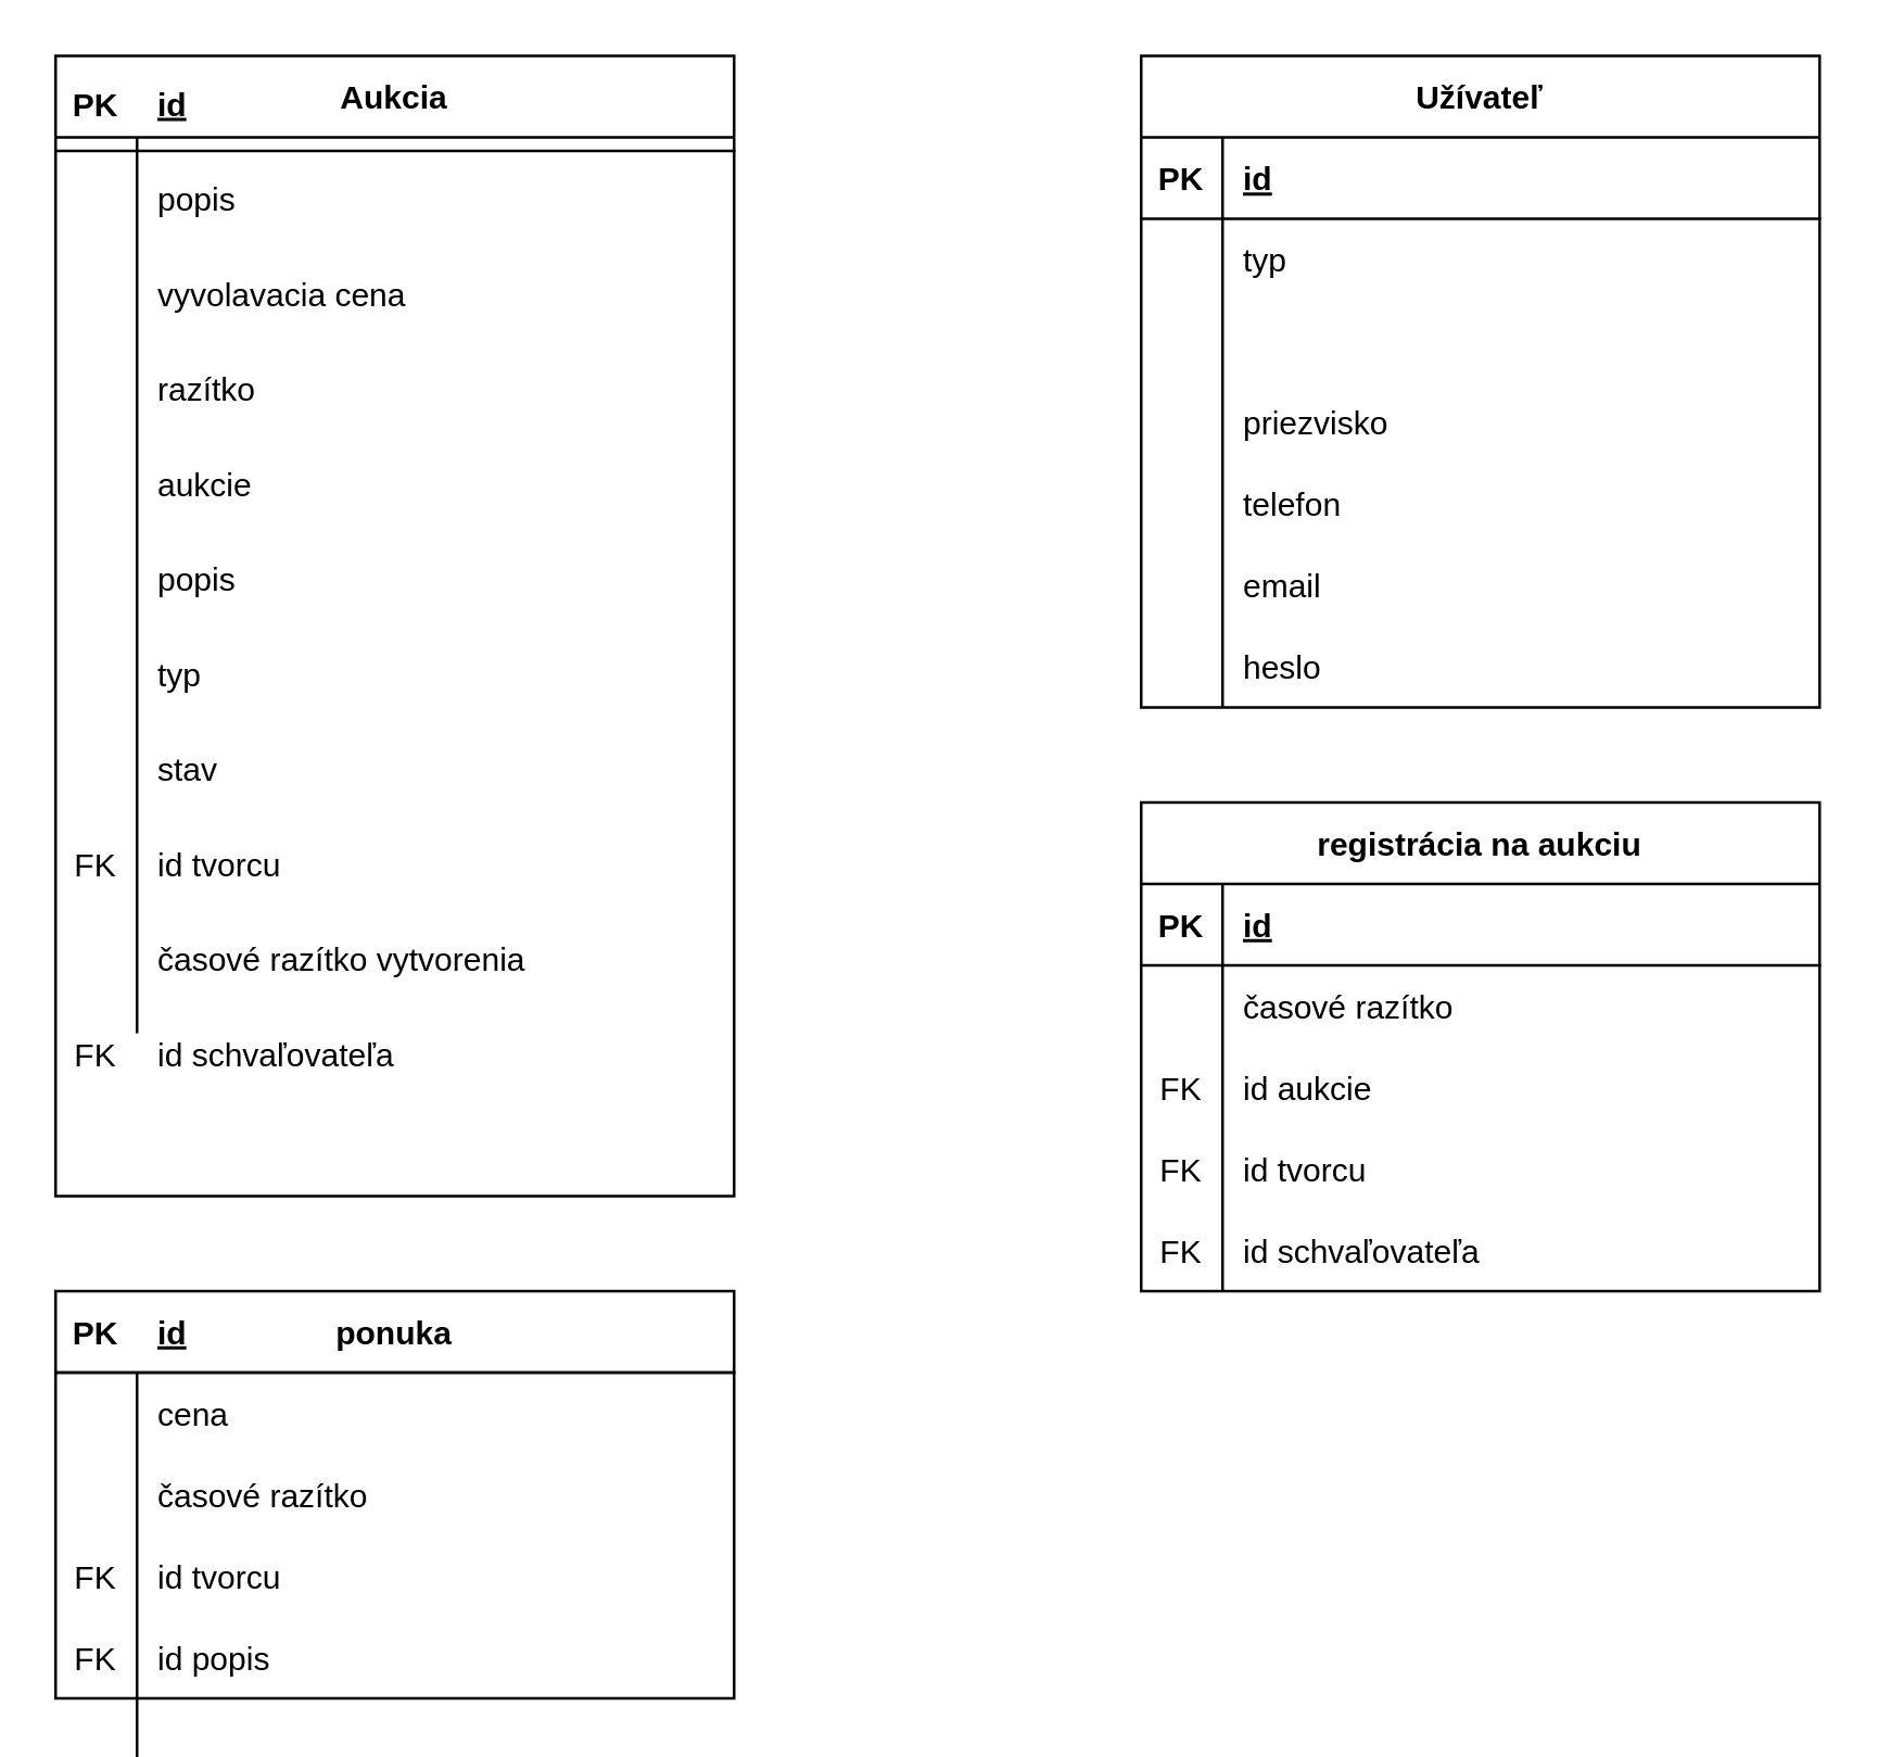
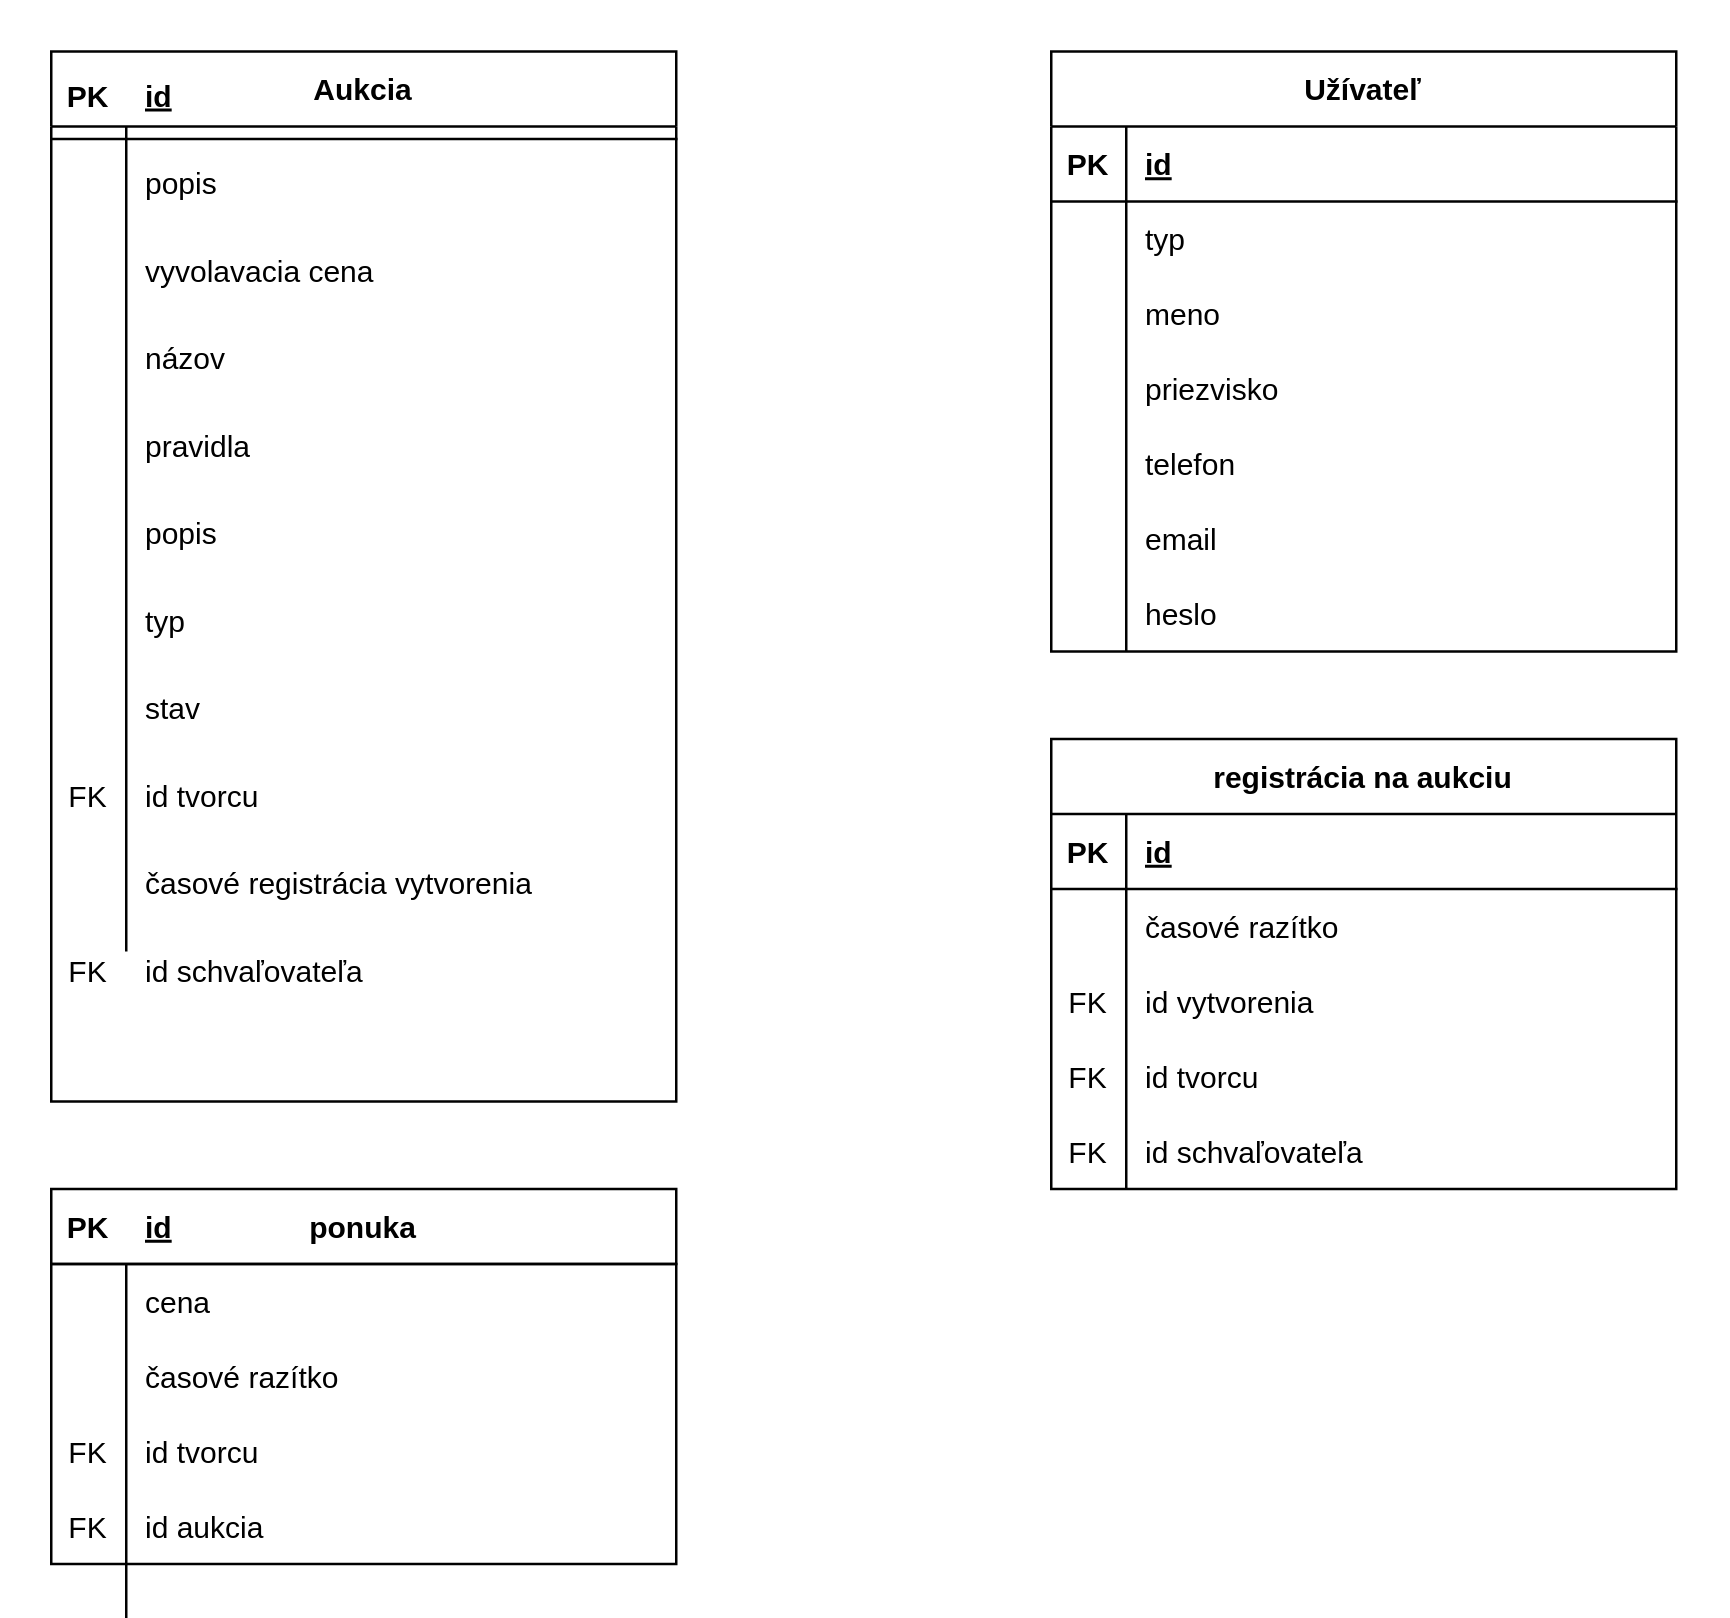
+ <mxCell id="47" value="meno" style="shape=partialRectangle;overflow=hidden;connectable=0;fillColor=none;top=0;left=0;bottom=0;right=0;align=left;spacingLeft=6;" parent="45" vertex="1"><mxGeometry x="30" width="220" height="30" as="geometry"><mxRectangle width="220" height="30" as="alternateBounds" /></mxGeometry></mxCell>
- <mxCell id="14" value="razítko" style="shape=partialRectangle;overflow=hidden;connectable=0;fillColor=none;top=0;left=0;bottom=0;right=0;align=left;spacingLeft=6;" parent="12" vertex="1"><mxGeometry x="30" width="220" height="35" as="geometry"><mxRectangle width="220" height="30" as="alternateBounds" /></mxGeometry></mxCell>
+ <mxCell id="14" value="názov" style="shape=partialRectangle;overflow=hidden;connectable=0;fillColor=none;top=0;left=0;bottom=0;right=0;align=left;spacingLeft=6;" parent="12" vertex="1"><mxGeometry x="30" width="220" height="35" as="geometry"><mxRectangle width="220" height="30" as="alternateBounds" /></mxGeometry></mxCell>
- <mxCell id="17" value="aukcie" style="shape=partialRectangle;overflow=hidden;connectable=0;fillColor=none;top=0;left=0;bottom=0;right=0;align=left;spacingLeft=6;" parent="15" vertex="1"><mxGeometry x="30" width="220" height="35" as="geometry"><mxRectangle width="220" height="30" as="alternateBounds" /></mxGeometry></mxCell>
+ <mxCell id="17" value="pravidla" style="shape=partialRectangle;overflow=hidden;connectable=0;fillColor=none;top=0;left=0;bottom=0;right=0;align=left;spacingLeft=6;" parent="15" vertex="1"><mxGeometry x="30" width="220" height="35" as="geometry"><mxRectangle width="220" height="30" as="alternateBounds" /></mxGeometry></mxCell>
- <mxCell id="32" value="časové razítko vytvorenia" style="shape=partialRectangle;overflow=hidden;connectable=0;fillColor=none;top=0;left=0;bottom=0;right=0;align=left;spacingLeft=6;" parent="30" vertex="1"><mxGeometry x="30" width="220" height="35" as="geometry"><mxRectangle width="220" height="30" as="alternateBounds" /></mxGeometry></mxCell>
+ <mxCell id="32" value="časové registrácia vytvorenia" style="shape=partialRectangle;overflow=hidden;connectable=0;fillColor=none;top=0;left=0;bottom=0;right=0;align=left;spacingLeft=6;" parent="30" vertex="1"><mxGeometry x="30" width="220" height="35" as="geometry"><mxRectangle width="220" height="30" as="alternateBounds" /></mxGeometry></mxCell>
- <mxCell id="69" value="id aukcie" style="shape=partialRectangle;overflow=hidden;connectable=0;fillColor=none;top=0;left=0;bottom=0;right=0;align=left;spacingLeft=6;" parent="67" vertex="1"><mxGeometry x="30" width="220" height="30" as="geometry"><mxRectangle width="220" height="30" as="alternateBounds" /></mxGeometry></mxCell>
+ <mxCell id="69" value="id vytvorenia" style="shape=partialRectangle;overflow=hidden;connectable=0;fillColor=none;top=0;left=0;bottom=0;right=0;align=left;spacingLeft=6;" parent="67" vertex="1"><mxGeometry x="30" width="220" height="30" as="geometry"><mxRectangle width="220" height="30" as="alternateBounds" /></mxGeometry></mxCell>
- <mxCell id="91" value="id popis" style="shape=partialRectangle;overflow=hidden;connectable=0;fillColor=none;top=0;left=0;bottom=0;right=0;align=left;spacingLeft=6;" vertex="1" parent="89"><mxGeometry x="30" width="220" height="30" as="geometry"><mxRectangle width="220" height="30" as="alternateBounds" /></mxGeometry></mxCell>
+ <mxCell id="91" value="id aukcia" style="shape=partialRectangle;overflow=hidden;connectable=0;fillColor=none;top=0;left=0;bottom=0;right=0;align=left;spacingLeft=6;" vertex="1" parent="89"><mxGeometry x="30" width="220" height="30" as="geometry"><mxRectangle width="220" height="30" as="alternateBounds" /></mxGeometry></mxCell>
